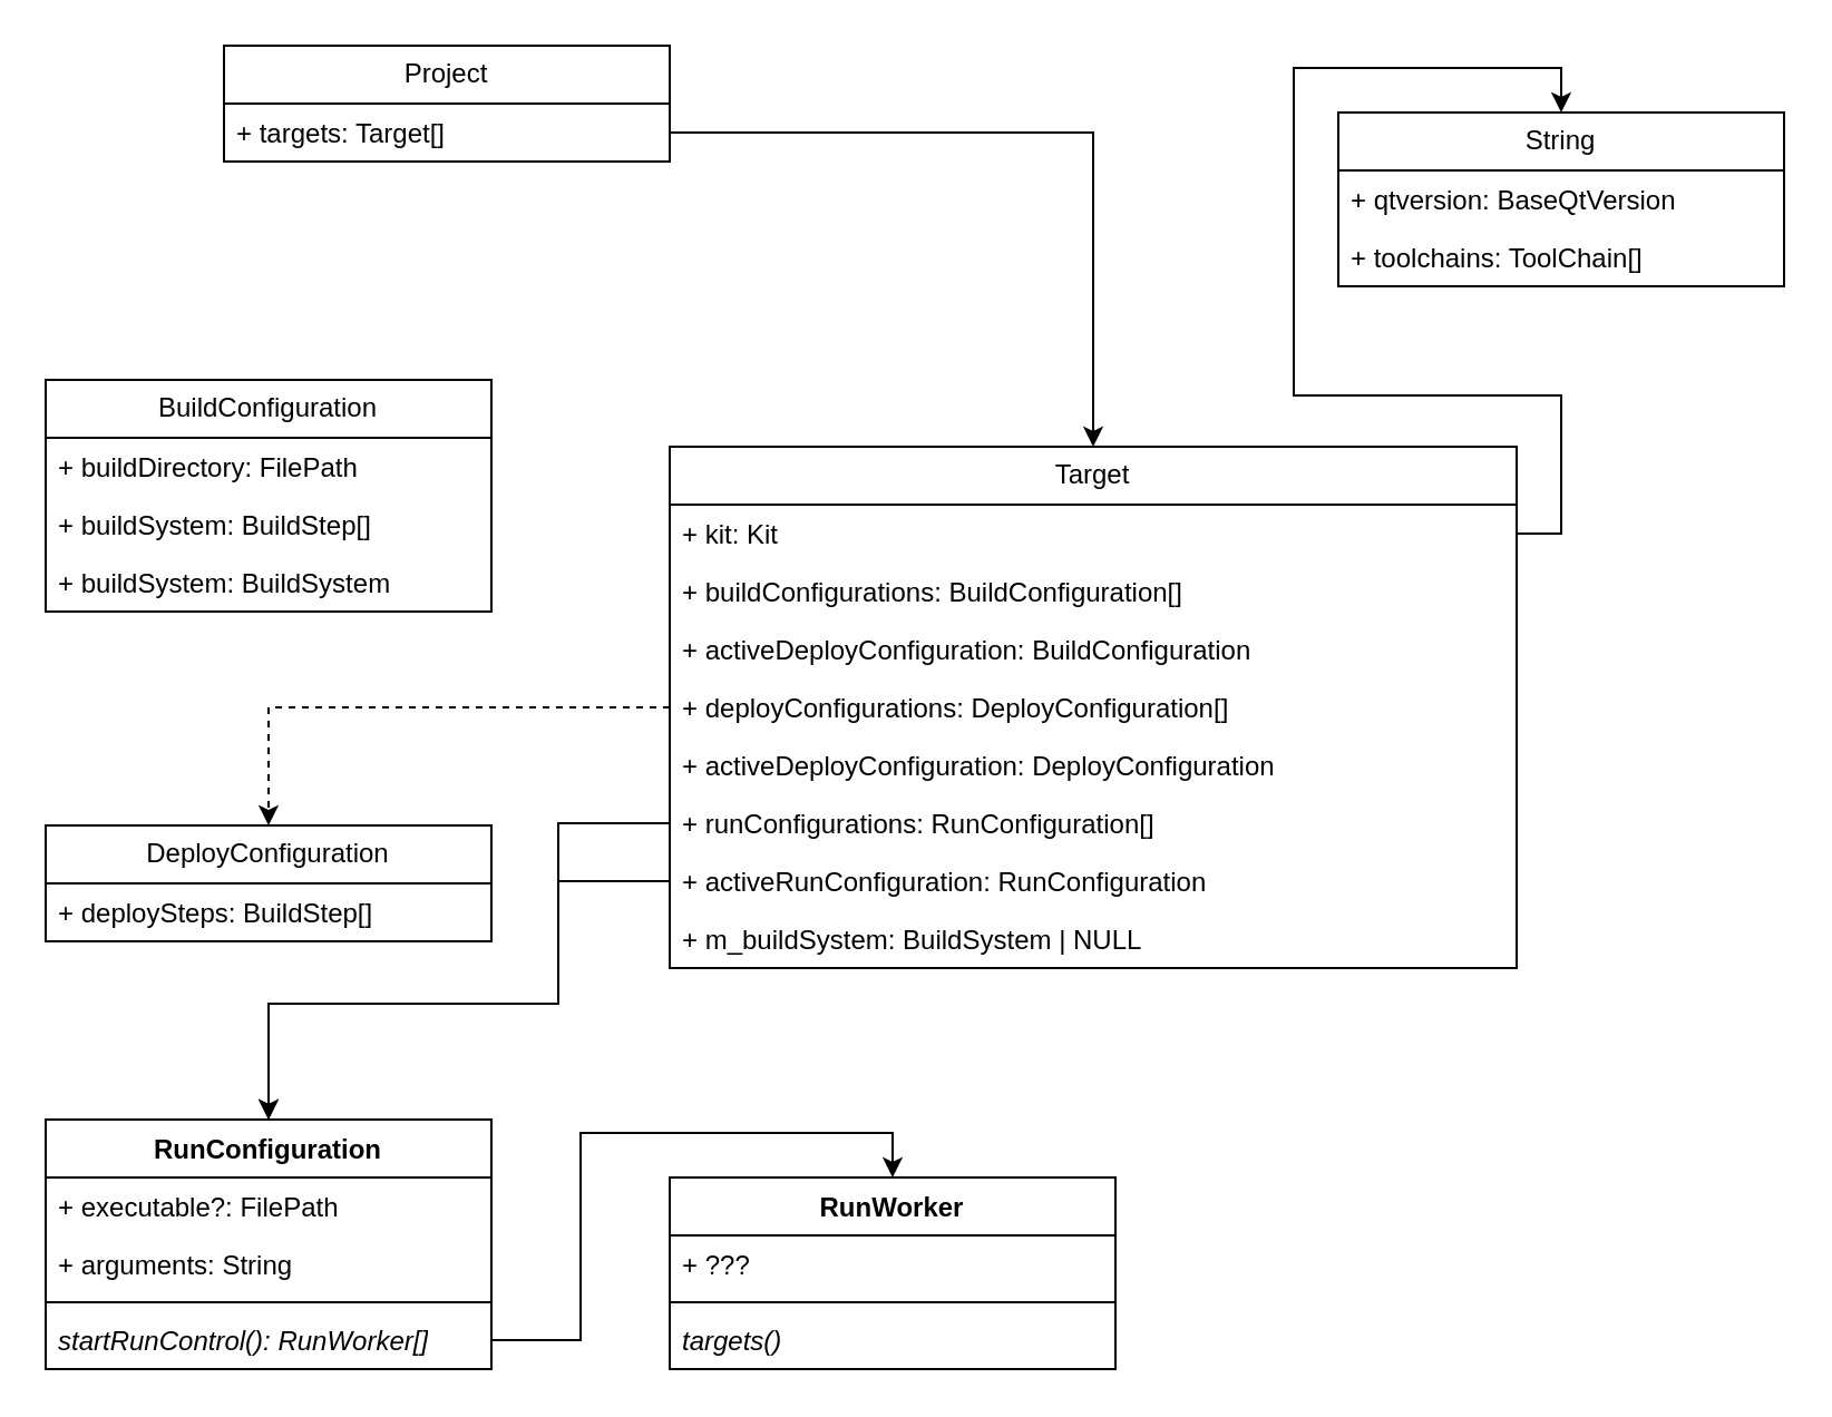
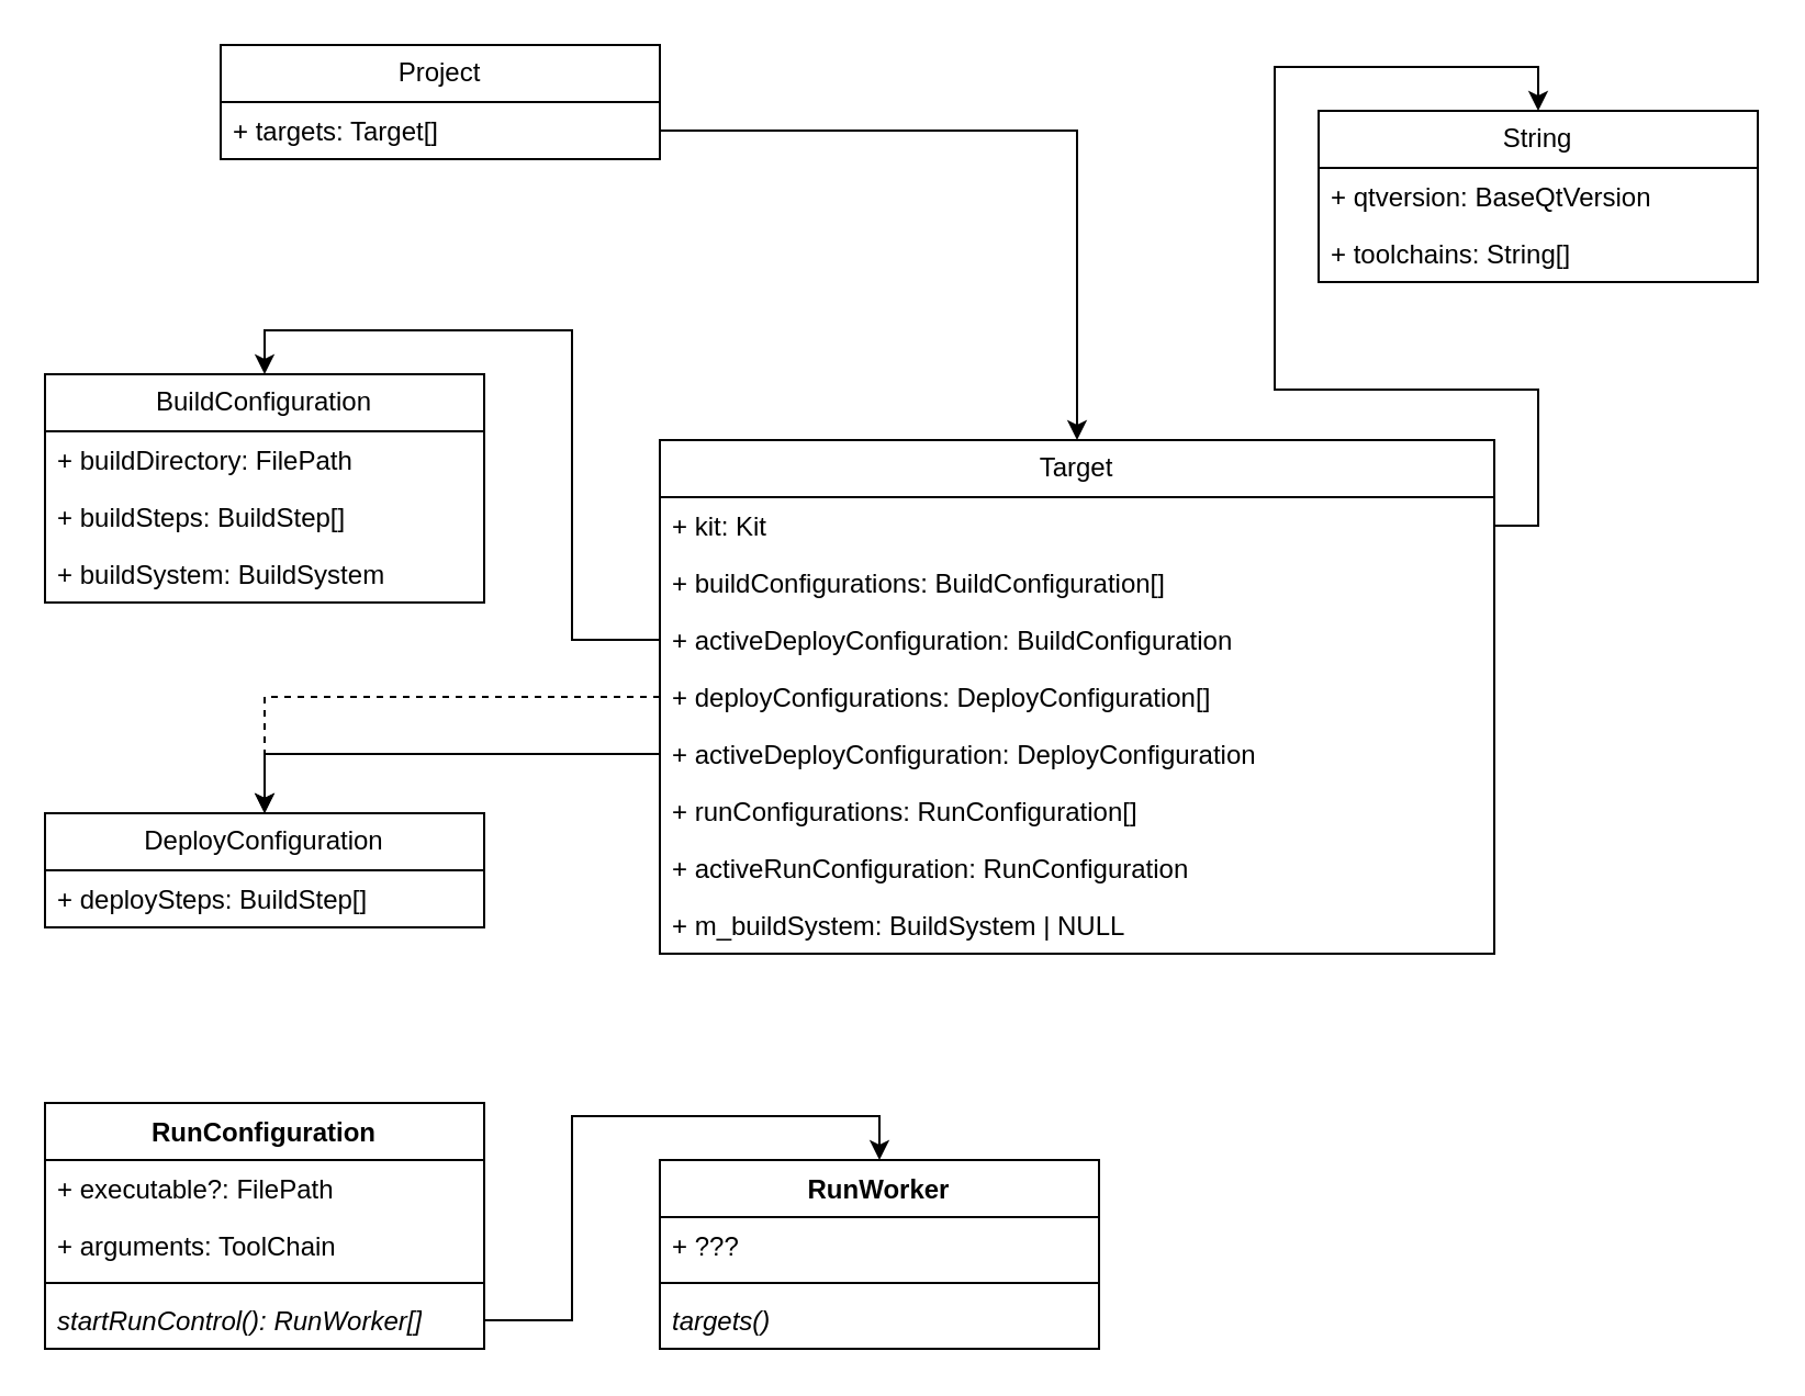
- <mxCell id="6" value="+ toolchains: ToolChain[]" style="text;strokeColor=none;fillColor=none;align=left;verticalAlign=top;spacingLeft=4;spacingRight=4;overflow=hidden;rotatable=0;points=[[0,0.5],[1,0.5]];portConstraint=eastwest;whiteSpace=wrap;html=1;" vertex="1" parent="4"><mxGeometry y="52" width="200" height="26" as="geometry" /></mxCell>
+ <mxCell id="6" value="+ toolchains: String[]" style="text;strokeColor=none;fillColor=none;align=left;verticalAlign=top;spacingLeft=4;spacingRight=4;overflow=hidden;rotatable=0;points=[[0,0.5],[1,0.5]];portConstraint=eastwest;whiteSpace=wrap;html=1;" vertex="1" parent="4"><mxGeometry y="52" width="200" height="26" as="geometry" /></mxCell>
+ <mxCell id="29" style="edgeStyle=orthogonalEdgeStyle;rounded=0;orthogonalLoop=1;jettySize=auto;html=1;exitX=0;exitY=0.5;exitDx=0;exitDy=0;entryX=0.5;entryY=0;entryDx=0;entryDy=0;" edge="1" parent="1" source="10" target="18"><mxGeometry relative="1" as="geometry" /></mxCell>
- <mxCell id="20" value="+ buildSystem: BuildStep[]" style="text;strokeColor=none;fillColor=none;align=left;verticalAlign=top;spacingLeft=4;spacingRight=4;overflow=hidden;rotatable=0;points=[[0,0.5],[1,0.5]];portConstraint=eastwest;whiteSpace=wrap;html=1;" vertex="1" parent="18"><mxGeometry y="52" width="200" height="26" as="geometry" /></mxCell>
+ <mxCell id="20" value="+ buildSteps: BuildStep[]" style="text;strokeColor=none;fillColor=none;align=left;verticalAlign=top;spacingLeft=4;spacingRight=4;overflow=hidden;rotatable=0;points=[[0,0.5],[1,0.5]];portConstraint=eastwest;whiteSpace=wrap;html=1;" vertex="1" parent="18"><mxGeometry y="52" width="200" height="26" as="geometry" /></mxCell>
+ <mxCell id="31" style="edgeStyle=orthogonalEdgeStyle;rounded=0;orthogonalLoop=1;jettySize=auto;html=1;exitX=0;exitY=0.5;exitDx=0;exitDy=0;entryX=0.5;entryY=0;entryDx=0;entryDy=0;" edge="1" parent="1" source="12" target="22"><mxGeometry relative="1" as="geometry" /></mxCell>
- <mxCell id="32" style="edgeStyle=orthogonalEdgeStyle;rounded=0;orthogonalLoop=1;jettySize=auto;html=1;exitX=0;exitY=0.5;exitDx=0;exitDy=0;entryX=0.5;entryY=0;entryDx=0;entryDy=0;" edge="1" parent="1" source="13" target="24"><mxGeometry relative="1" as="geometry"><Array as="points"><mxPoint x="250" y="369" /><mxPoint x="250" y="450" /><mxPoint x="120" y="450" /></Array></mxGeometry></mxCell>
- <mxCell id="33" style="edgeStyle=orthogonalEdgeStyle;rounded=0;orthogonalLoop=1;jettySize=auto;html=1;exitX=0;exitY=0.5;exitDx=0;exitDy=0;entryX=0.5;entryY=0;entryDx=0;entryDy=0;" edge="1" parent="1" source="14" target="24"><mxGeometry relative="1" as="geometry"><Array as="points"><mxPoint x="250" y="395" /><mxPoint x="250" y="450" /><mxPoint x="120" y="450" /></Array></mxGeometry></mxCell>
- <mxCell id="26" value="+ arguments: String" style="text;strokeColor=none;fillColor=none;align=left;verticalAlign=top;spacingLeft=4;spacingRight=4;overflow=hidden;rotatable=0;points=[[0,0.5],[1,0.5]];portConstraint=eastwest;whiteSpace=wrap;html=1;" vertex="1" parent="24"><mxGeometry y="52" width="200" height="26" as="geometry" /></mxCell>
+ <mxCell id="26" value="+ arguments: ToolChain" style="text;strokeColor=none;fillColor=none;align=left;verticalAlign=top;spacingLeft=4;spacingRight=4;overflow=hidden;rotatable=0;points=[[0,0.5],[1,0.5]];portConstraint=eastwest;whiteSpace=wrap;html=1;" vertex="1" parent="24"><mxGeometry y="52" width="200" height="26" as="geometry" /></mxCell>
